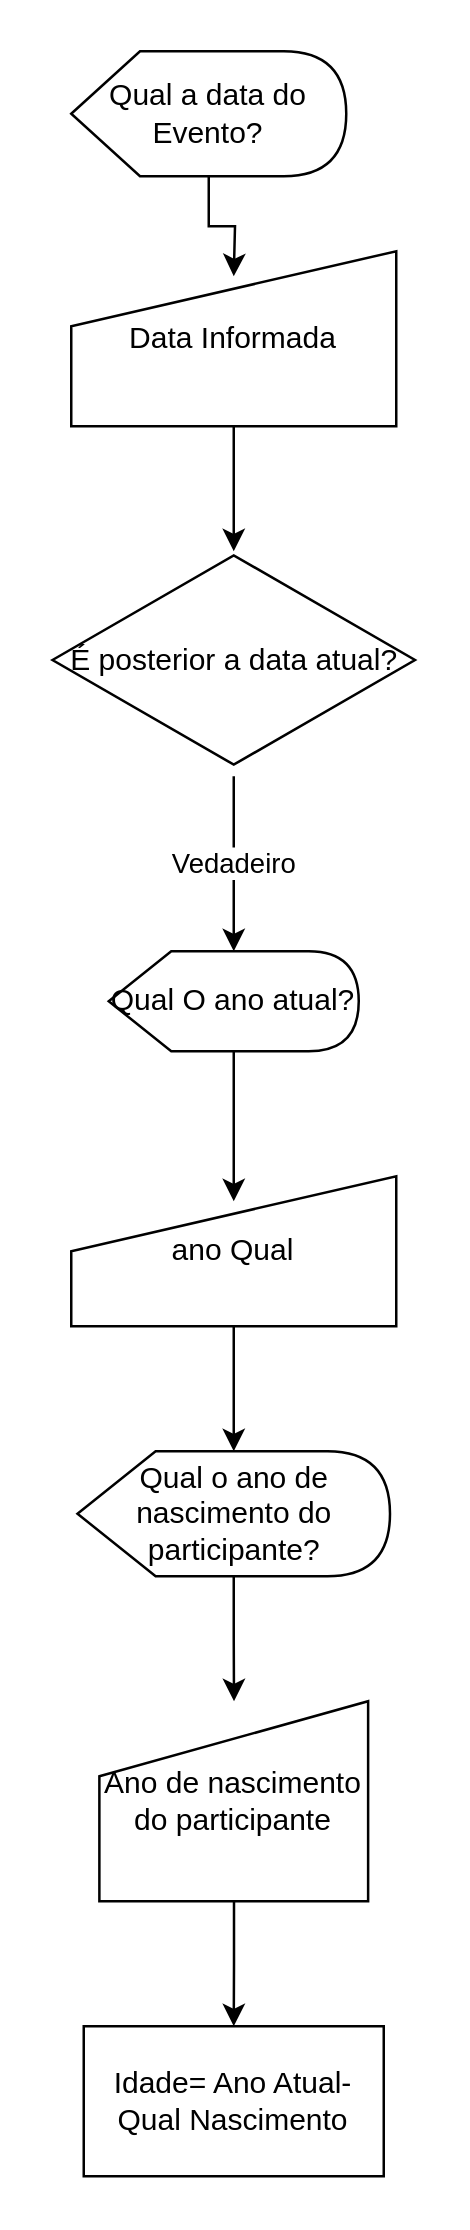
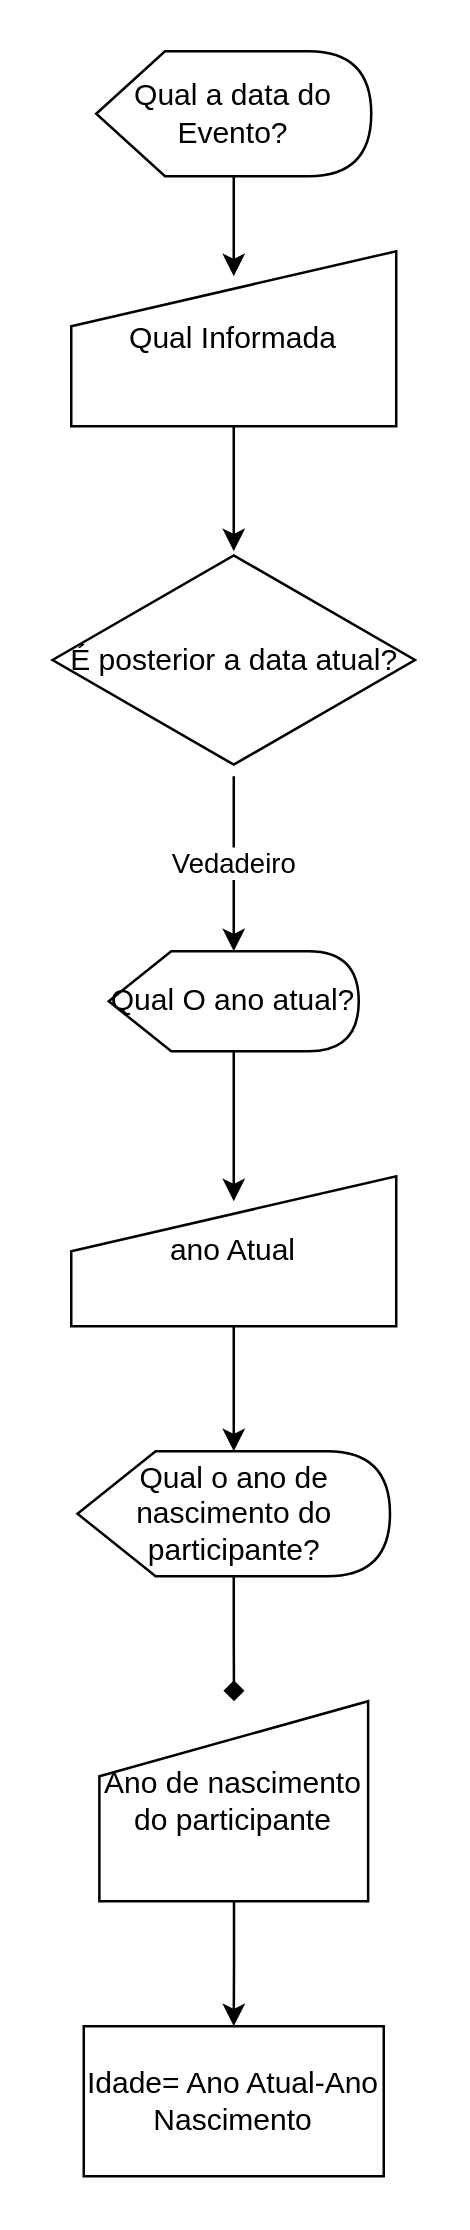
- <mxCell id="3" value="Qual a data do Evento?" style="shape=display;whiteSpace=wrap;html=1;" vertex="1" parent="1"><mxGeometry x="28" y="20" width="110" height="50" as="geometry" /></mxCell>
+ <mxCell id="3" value="Qual a data do Evento?" style="shape=display;whiteSpace=wrap;html=1;" vertex="1" parent="1"><mxGeometry x="38" y="20" width="110" height="50" as="geometry" /></mxCell>
- <mxCell id="5" value="Data Informada" style="shape=manualInput;whiteSpace=wrap;html=1;" vertex="1" parent="1"><mxGeometry x="28" y="100" width="130" height="70" as="geometry" /></mxCell>
+ <mxCell id="5" value="Qual Informada" style="shape=manualInput;whiteSpace=wrap;html=1;" vertex="1" parent="1"><mxGeometry x="28" y="100" width="130" height="70" as="geometry" /></mxCell>
- <mxCell id="11" value="ano Qual" style="shape=manualInput;whiteSpace=wrap;html=1;" vertex="1" parent="1"><mxGeometry x="28" y="470" width="130" height="60" as="geometry" /></mxCell>
+ <mxCell id="11" value="ano Atual" style="shape=manualInput;whiteSpace=wrap;html=1;" vertex="1" parent="1"><mxGeometry x="28" y="470" width="130" height="60" as="geometry" /></mxCell>
- <mxCell id="12" style="edgeStyle=orthogonalEdgeStyle;rounded=0;orthogonalLoop=1;jettySize=auto;html=1;" edge="1" parent="1" source="13" target="15"><mxGeometry relative="1" as="geometry"><mxPoint x="93" y="670" as="targetPoint" /></mxGeometry></mxCell>
+ <mxCell id="12" style="edgeStyle=orthogonalEdgeStyle;rounded=0;orthogonalLoop=1;jettySize=auto;html=1;endArrow=diamond;" edge="1" parent="1" source="13" target="15"><mxGeometry relative="1" as="geometry"><mxPoint x="93" y="670" as="targetPoint" /></mxGeometry></mxCell>
- <mxCell id="16" value="Idade= Ano Atual-Qual Nascimento" style="rounded=0;whiteSpace=wrap;html=1;" vertex="1" parent="1"><mxGeometry x="33" y="810" width="120" height="60" as="geometry" /></mxCell>
+ <mxCell id="16" value="Idade= Ano Atual-Ano Nascimento" style="rounded=0;whiteSpace=wrap;html=1;" vertex="1" parent="1"><mxGeometry x="33" y="810" width="120" height="60" as="geometry" /></mxCell>
